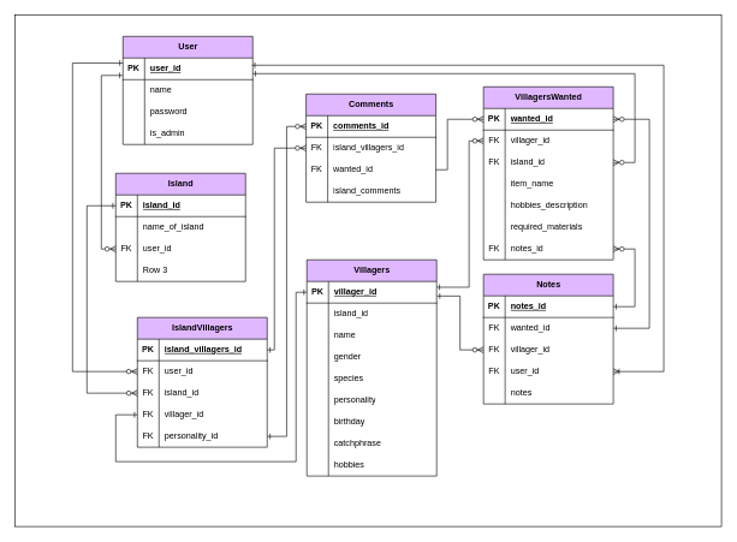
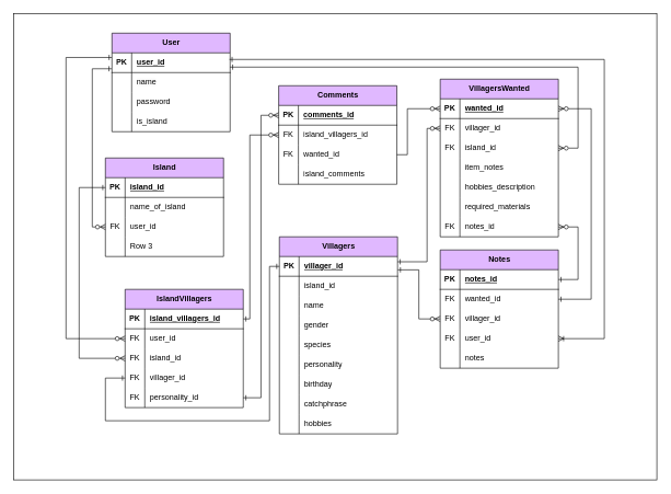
- <mxCell id="15" value="is_admin" style="shape=partialRectangle;connectable=0;fillColor=none;top=0;left=0;bottom=0;right=0;align=left;spacingLeft=6;overflow=hidden;whiteSpace=wrap;html=1;" parent="13" vertex="1"><mxGeometry x="30" width="150" height="30" as="geometry"><mxRectangle width="150" height="30" as="alternateBounds" /></mxGeometry></mxCell>
+ <mxCell id="15" value="is_island" style="shape=partialRectangle;connectable=0;fillColor=none;top=0;left=0;bottom=0;right=0;align=left;spacingLeft=6;overflow=hidden;whiteSpace=wrap;html=1;" parent="13" vertex="1"><mxGeometry x="30" width="150" height="30" as="geometry"><mxRectangle width="150" height="30" as="alternateBounds" /></mxGeometry></mxCell>
- <mxCell id="72" value="item_name" style="shape=partialRectangle;connectable=0;fillColor=none;top=0;left=0;bottom=0;right=0;align=left;spacingLeft=6;overflow=hidden;whiteSpace=wrap;html=1;" parent="70" vertex="1"><mxGeometry x="30" width="150" height="30" as="geometry"><mxRectangle width="150" height="30" as="alternateBounds" /></mxGeometry></mxCell>
+ <mxCell id="72" value="item_notes" style="shape=partialRectangle;connectable=0;fillColor=none;top=0;left=0;bottom=0;right=0;align=left;spacingLeft=6;overflow=hidden;whiteSpace=wrap;html=1;" parent="70" vertex="1"><mxGeometry x="30" width="150" height="30" as="geometry"><mxRectangle width="150" height="30" as="alternateBounds" /></mxGeometry></mxCell>
